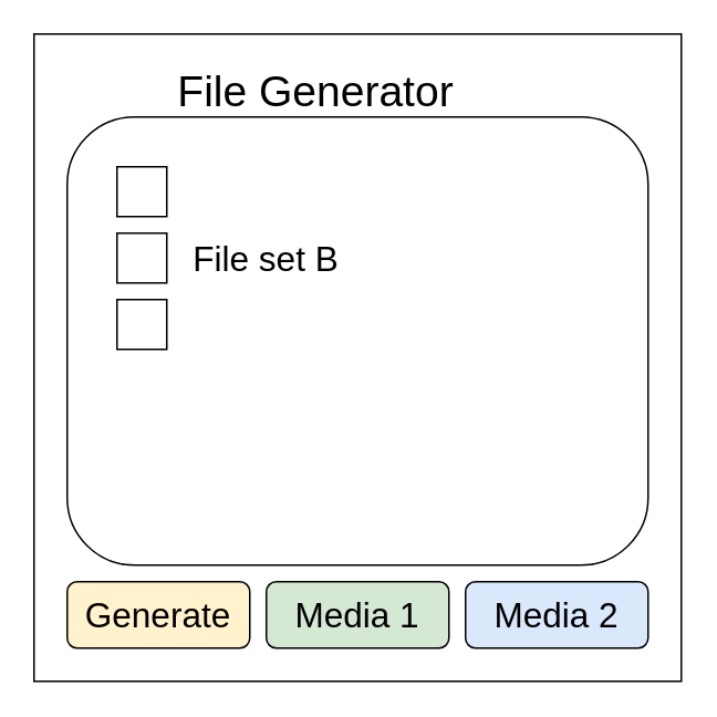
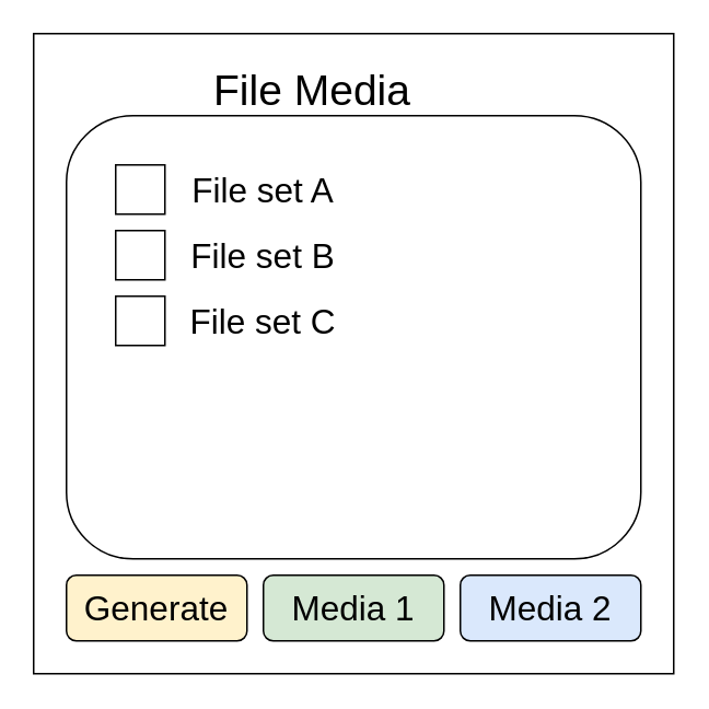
- <mxCell id="3" value="File Generator" style="text;html=1;strokeColor=none;fillColor=none;align=center;verticalAlign=middle;whiteSpace=wrap;rounded=0;fontSize=26;" vertex="1" parent="1"><mxGeometry x="80" y="40" width="220" height="30" as="geometry" /></mxCell>
+ <mxCell id="3" value="File Media" style="text;html=1;strokeColor=none;fillColor=none;align=center;verticalAlign=middle;whiteSpace=wrap;rounded=0;fontSize=26;" vertex="1" parent="1"><mxGeometry x="80" y="40" width="220" height="30" as="geometry" /></mxCell>
+ <mxCell id="10" value="File set A" style="text;html=1;strokeColor=none;fillColor=none;align=center;verticalAlign=middle;whiteSpace=wrap;rounded=0;fontSize=21;" vertex="1" parent="8"><mxGeometry x="40" width="100" height="30" as="geometry" /></mxCell>
+ <mxCell id="16" value="File set C" style="text;html=1;strokeColor=none;fillColor=none;align=center;verticalAlign=middle;whiteSpace=wrap;rounded=0;fontSize=21;" vertex="1" parent="14"><mxGeometry x="40" width="100" height="30" as="geometry" /></mxCell>
